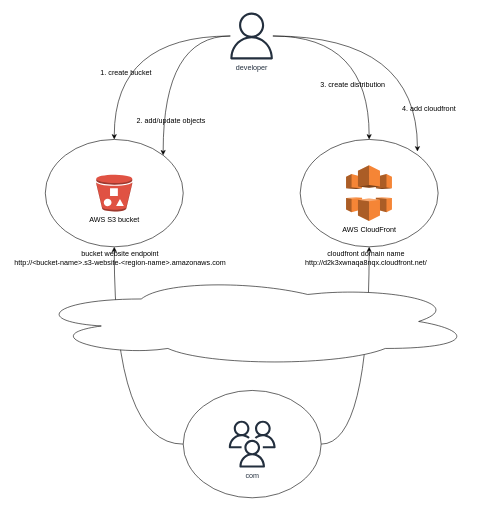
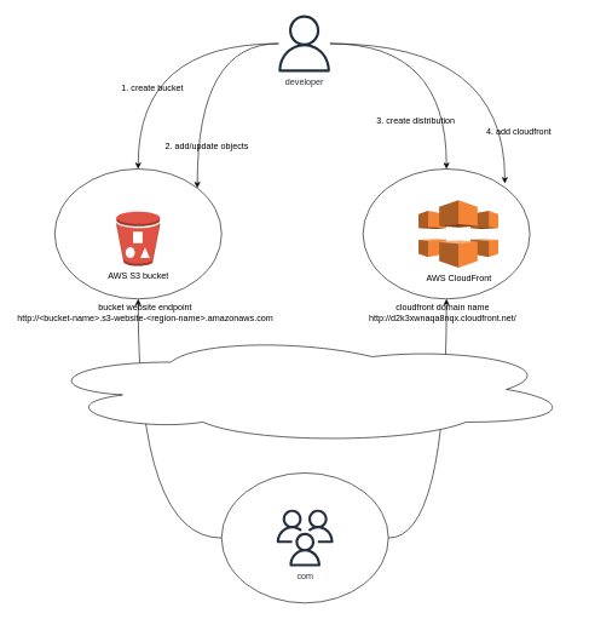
- <mxCell id="16" value="3. create distribution" style="text;html=1;strokeColor=none;fillColor=none;align=center;verticalAlign=middle;whiteSpace=wrap;rounded=0;" vertex="1" parent="1"><mxGeometry x="523" y="130" width="130" height="20" as="geometry" /></mxCell>
+ <mxCell id="16" value="3. create distribution" style="text;html=1;strokeColor=none;fillColor=none;align=center;verticalAlign=middle;whiteSpace=wrap;rounded=0;" vertex="1" parent="1"><mxGeometry x="508" y="155" width="130" height="20" as="geometry" /></mxCell>
- <mxCell id="12" value="AWS S3 bucket" style="outlineConnect=0;dashed=0;verticalLabelPosition=bottom;verticalAlign=top;align=center;html=1;shape=mxgraph.aws3.bucket_with_objects;fillColor=#E05243;gradientColor=none;" vertex="1" parent="1"><mxGeometry x="160" y="290" width="60" height="61.5" as="geometry" /></mxCell>
+ <mxCell id="12" value="AWS S3 bucket" style="outlineConnect=0;dashed=0;verticalLabelPosition=bottom;verticalAlign=top;align=center;html=1;shape=mxgraph.aws3.bucket_with_objects;fillColor=#E05243;gradientColor=none;" vertex="1" parent="1"><mxGeometry x="160" y="290" width="60" height="75" as="geometry" /></mxCell>
- <mxCell id="13" value="AWS CloudFront" style="outlineConnect=0;dashed=0;verticalLabelPosition=bottom;verticalAlign=top;align=center;html=1;shape=mxgraph.aws3.cloudfront;fillColor=#F58536;gradientColor=none;" vertex="1" parent="1"><mxGeometry x="576.5" y="274.5" width="76.5" height="93" as="geometry" /></mxCell>
+ <mxCell id="13" value="AWS CloudFront" style="outlineConnect=0;dashed=0;verticalLabelPosition=bottom;verticalAlign=top;align=center;html=1;shape=mxgraph.aws3.cloudfront;fillColor=#F58536;gradientColor=none;" vertex="1" parent="1"><mxGeometry x="576.5" y="274.5" width="110" height="93" as="geometry" /></mxCell>
